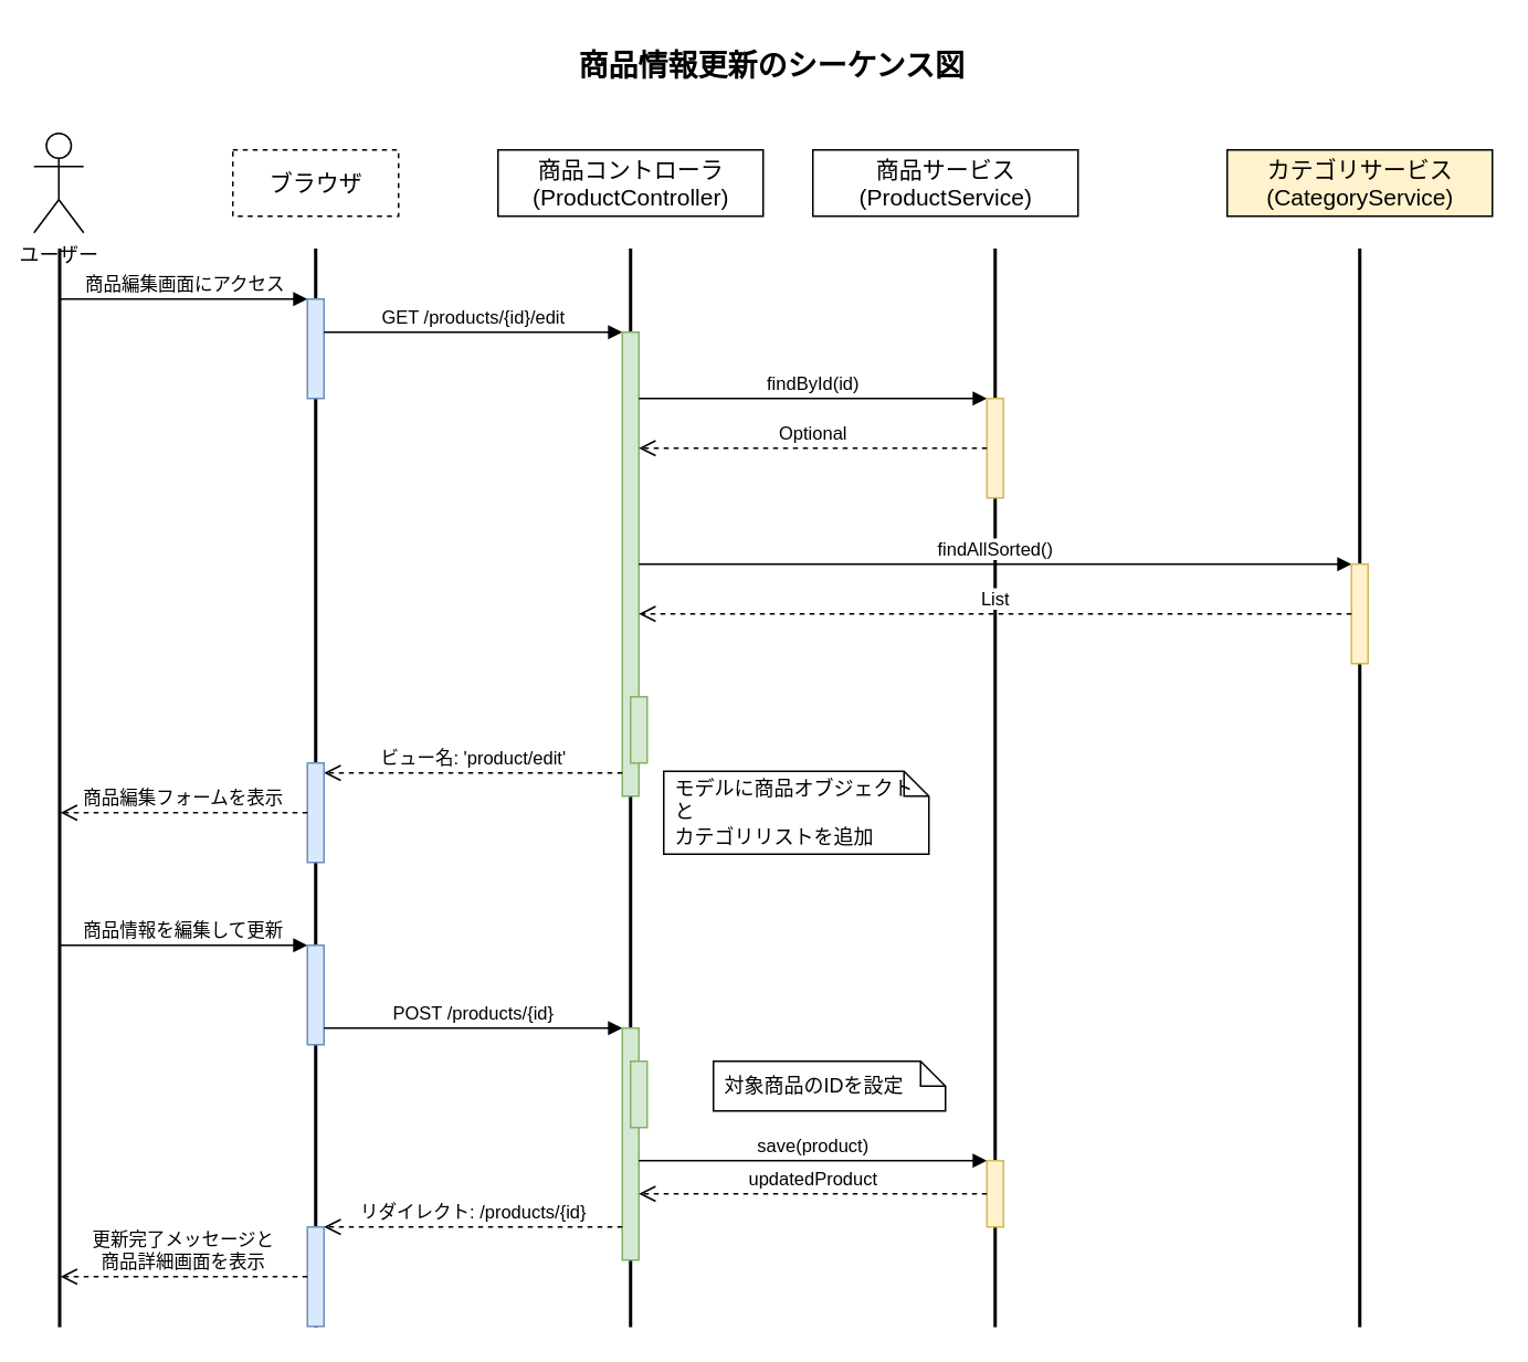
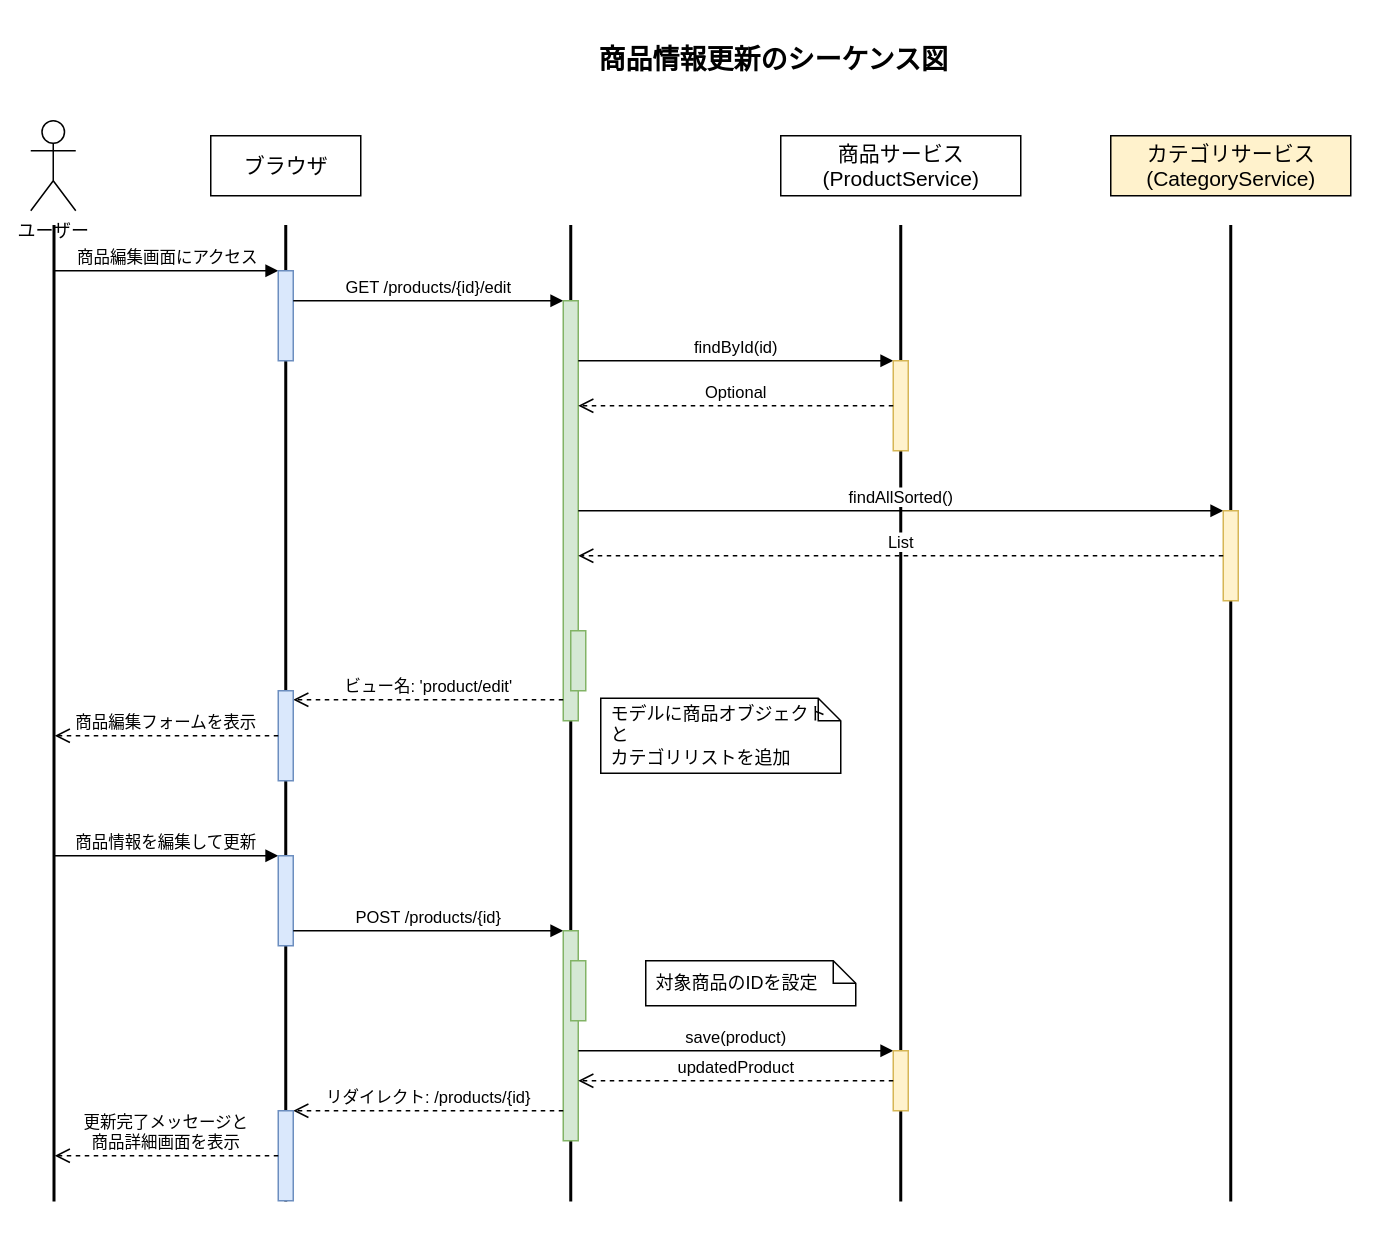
- <mxCell id="2" value="商品情報更新のシーケンス図" style="text;html=1;align=center;verticalAlign=middle;resizable=0;points=[];autosize=1;strokeColor=none;fillColor=none;fontSize=18;fontStyle=1" vertex="1" parent="1"><mxGeometry x="325" y="20" width="280" height="40" as="geometry" /></mxCell>
+ <mxCell id="2" value="商品情報更新のシーケンス図" style="text;html=1;align=center;verticalAlign=middle;resizable=0;points=[];autosize=1;strokeColor=none;fillColor=none;fontSize=18;fontStyle=1" vertex="1" parent="1"><mxGeometry x="375" y="20" width="280" height="40" as="geometry" /></mxCell>
- <mxCell id="4" value="ブラウザ" style="html=1;fontSize=14;dashed=1;" vertex="1" parent="1"><mxGeometry x="140" y="90" width="100" height="40" as="geometry" /></mxCell>
+ <mxCell id="4" value="ブラウザ" style="html=1;fontSize=14;" vertex="1" parent="1"><mxGeometry x="140" y="90" width="100" height="40" as="geometry" /></mxCell>
- <mxCell id="5" value="商品コントローラ&#10;(ProductController)" style="html=1;fontSize=14;" vertex="1" parent="1"><mxGeometry x="300" y="90" width="160" height="40" as="geometry" /></mxCell>
- <mxCell id="6" value="商品サービス&#10;(ProductService)" style="html=1;fontSize=14;" vertex="1" parent="1"><mxGeometry x="490" y="90" width="160" height="40" as="geometry" /></mxCell>
+ <mxCell id="6" value="商品サービス&#10;(ProductService)" style="html=1;fontSize=14;" vertex="1" parent="1"><mxGeometry x="520" y="90" width="160" height="40" as="geometry" /></mxCell>
